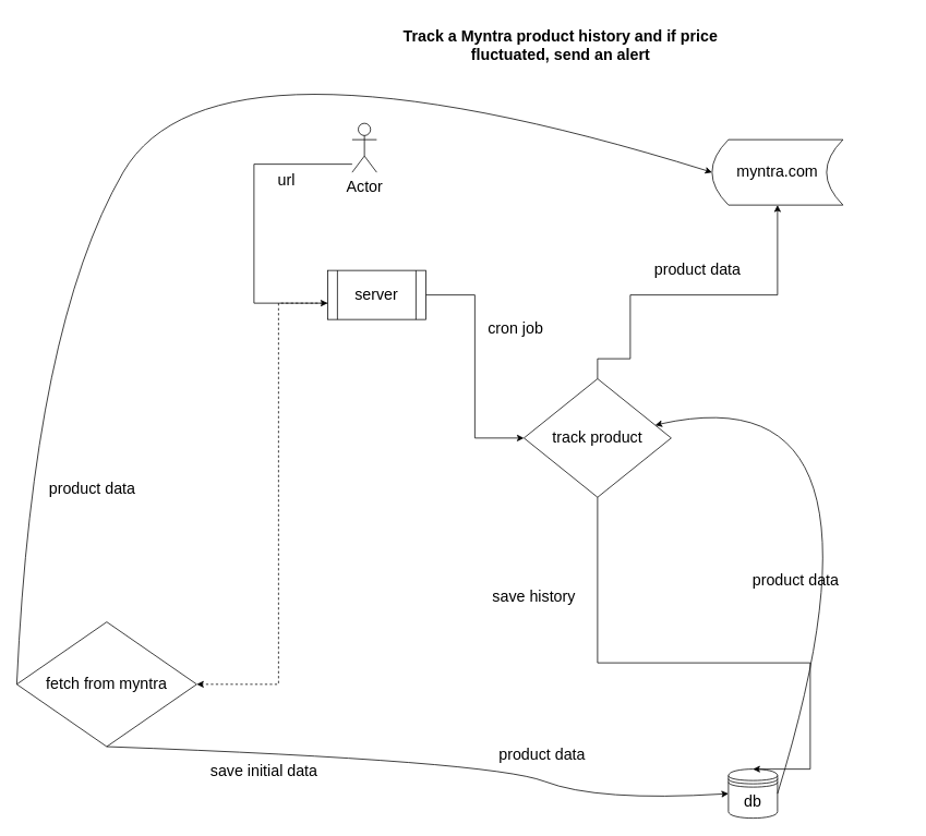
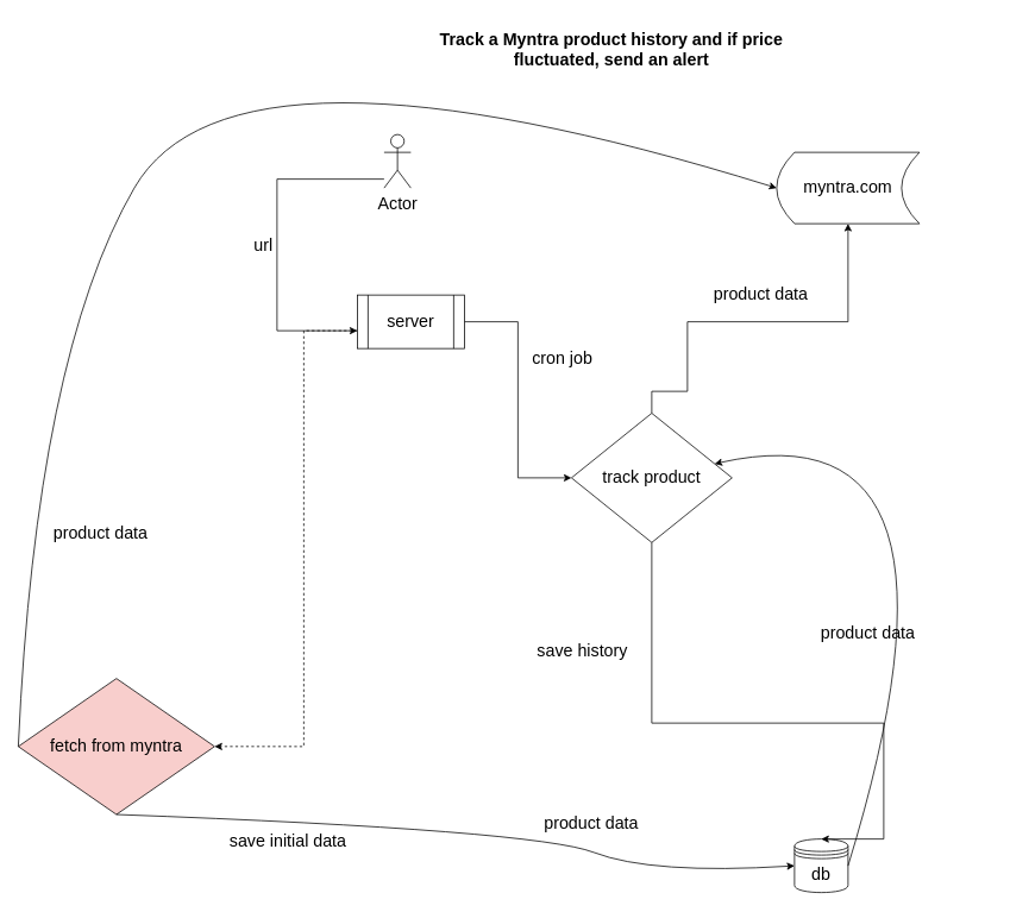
- <mxCell id="19" value="url" style="text;html=1;strokeColor=none;fillColor=none;align=center;verticalAlign=middle;whiteSpace=wrap;rounded=0;fontSize=19;" vertex="1" parent="1"><mxGeometry x="330" y="210" width="40" height="20" as="geometry" /></mxCell>
+ <mxCell id="19" value="url" style="text;html=1;strokeColor=none;fillColor=none;align=center;verticalAlign=middle;whiteSpace=wrap;rounded=0;fontSize=19;" vertex="1" parent="1"><mxGeometry x="275" y="265" width="40" height="20" as="geometry" /></mxCell>
- <mxCell id="15" value="fetch from myntra" style="rhombus;whiteSpace=wrap;html=1;fontSize=19;" vertex="1" parent="1"><mxGeometry x="20" y="760" width="220" height="152.5" as="geometry" /></mxCell>
+ <mxCell id="15" value="fetch from myntra" style="rhombus;whiteSpace=wrap;html=1;fontSize=19;fillColor=#f8cecc;" vertex="1" parent="1"><mxGeometry x="20" y="760" width="220" height="152.5" as="geometry" /></mxCell>
